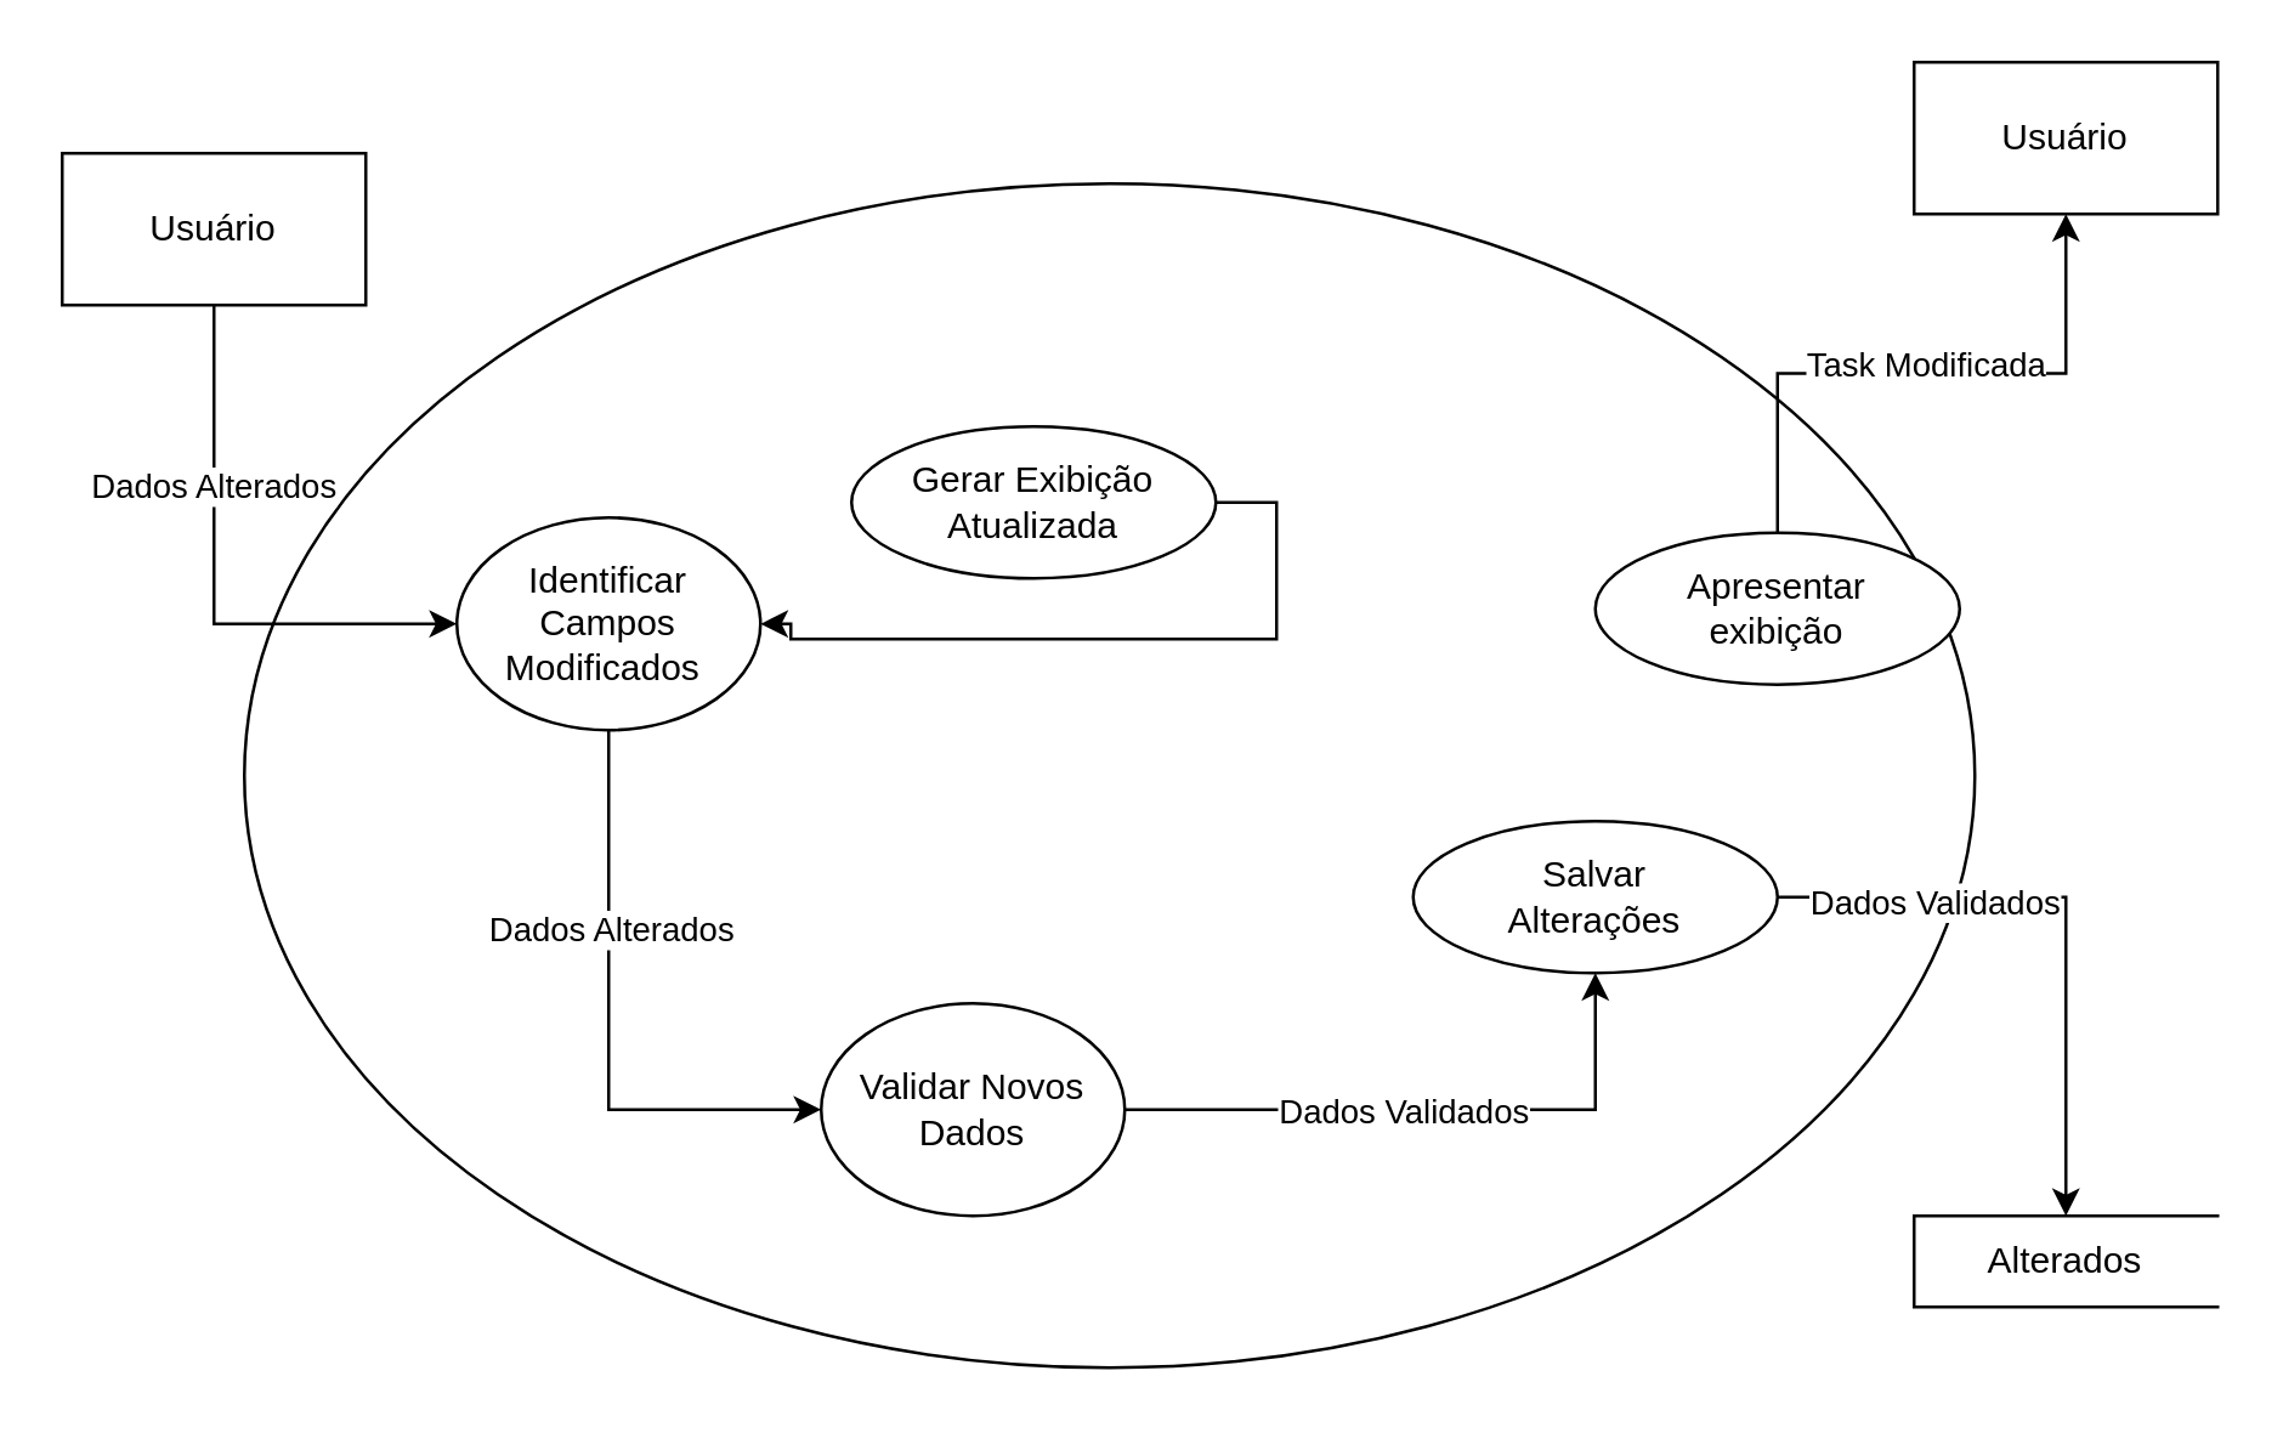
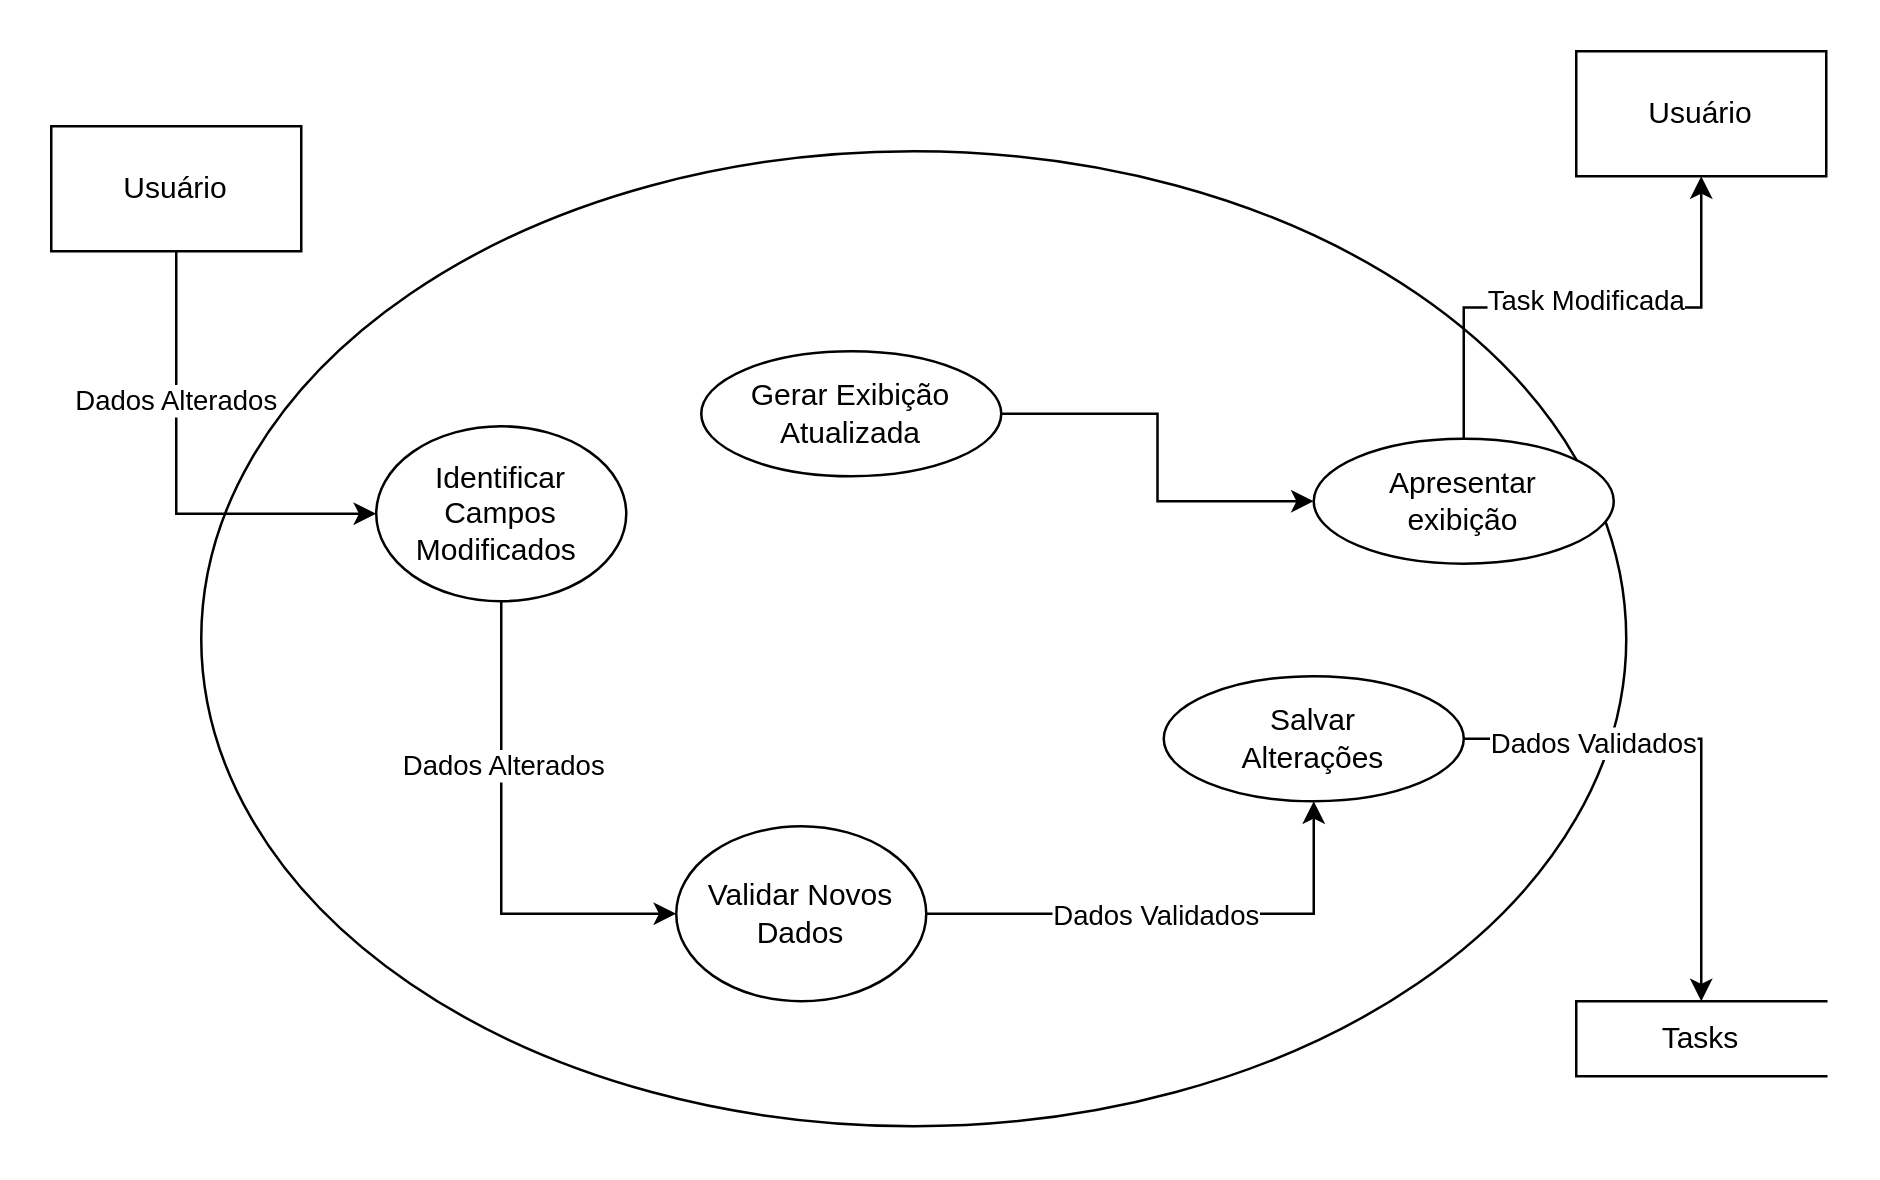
- <mxCell id="17" style="edgeStyle=orthogonalEdgeStyle;rounded=0;orthogonalLoop=1;jettySize=auto;html=1;exitX=1;exitY=0.5;exitDx=0;exitDy=0;" edge="1" parent="1" source="18" target="7"><mxGeometry relative="1" as="geometry" /></mxCell>
+ <mxCell id="17" style="edgeStyle=orthogonalEdgeStyle;rounded=0;orthogonalLoop=1;jettySize=auto;html=1;exitX=1;exitY=0.5;exitDx=0;exitDy=0;entryX=0;entryY=0.5;entryDx=0;entryDy=0;" edge="1" parent="1" source="18" target="8"><mxGeometry relative="1" as="geometry" /></mxCell>
- <mxCell id="16" value="Alterados" style="html=1;dashed=0;whiteSpace=wrap;shape=partialRectangle;right=0;" vertex="1" parent="1"><mxGeometry x="630" y="400" width="100" height="30" as="geometry" /></mxCell>
+ <mxCell id="16" value="Tasks" style="html=1;dashed=0;whiteSpace=wrap;shape=partialRectangle;right=0;" vertex="1" parent="1"><mxGeometry x="630" y="400" width="100" height="30" as="geometry" /></mxCell>
